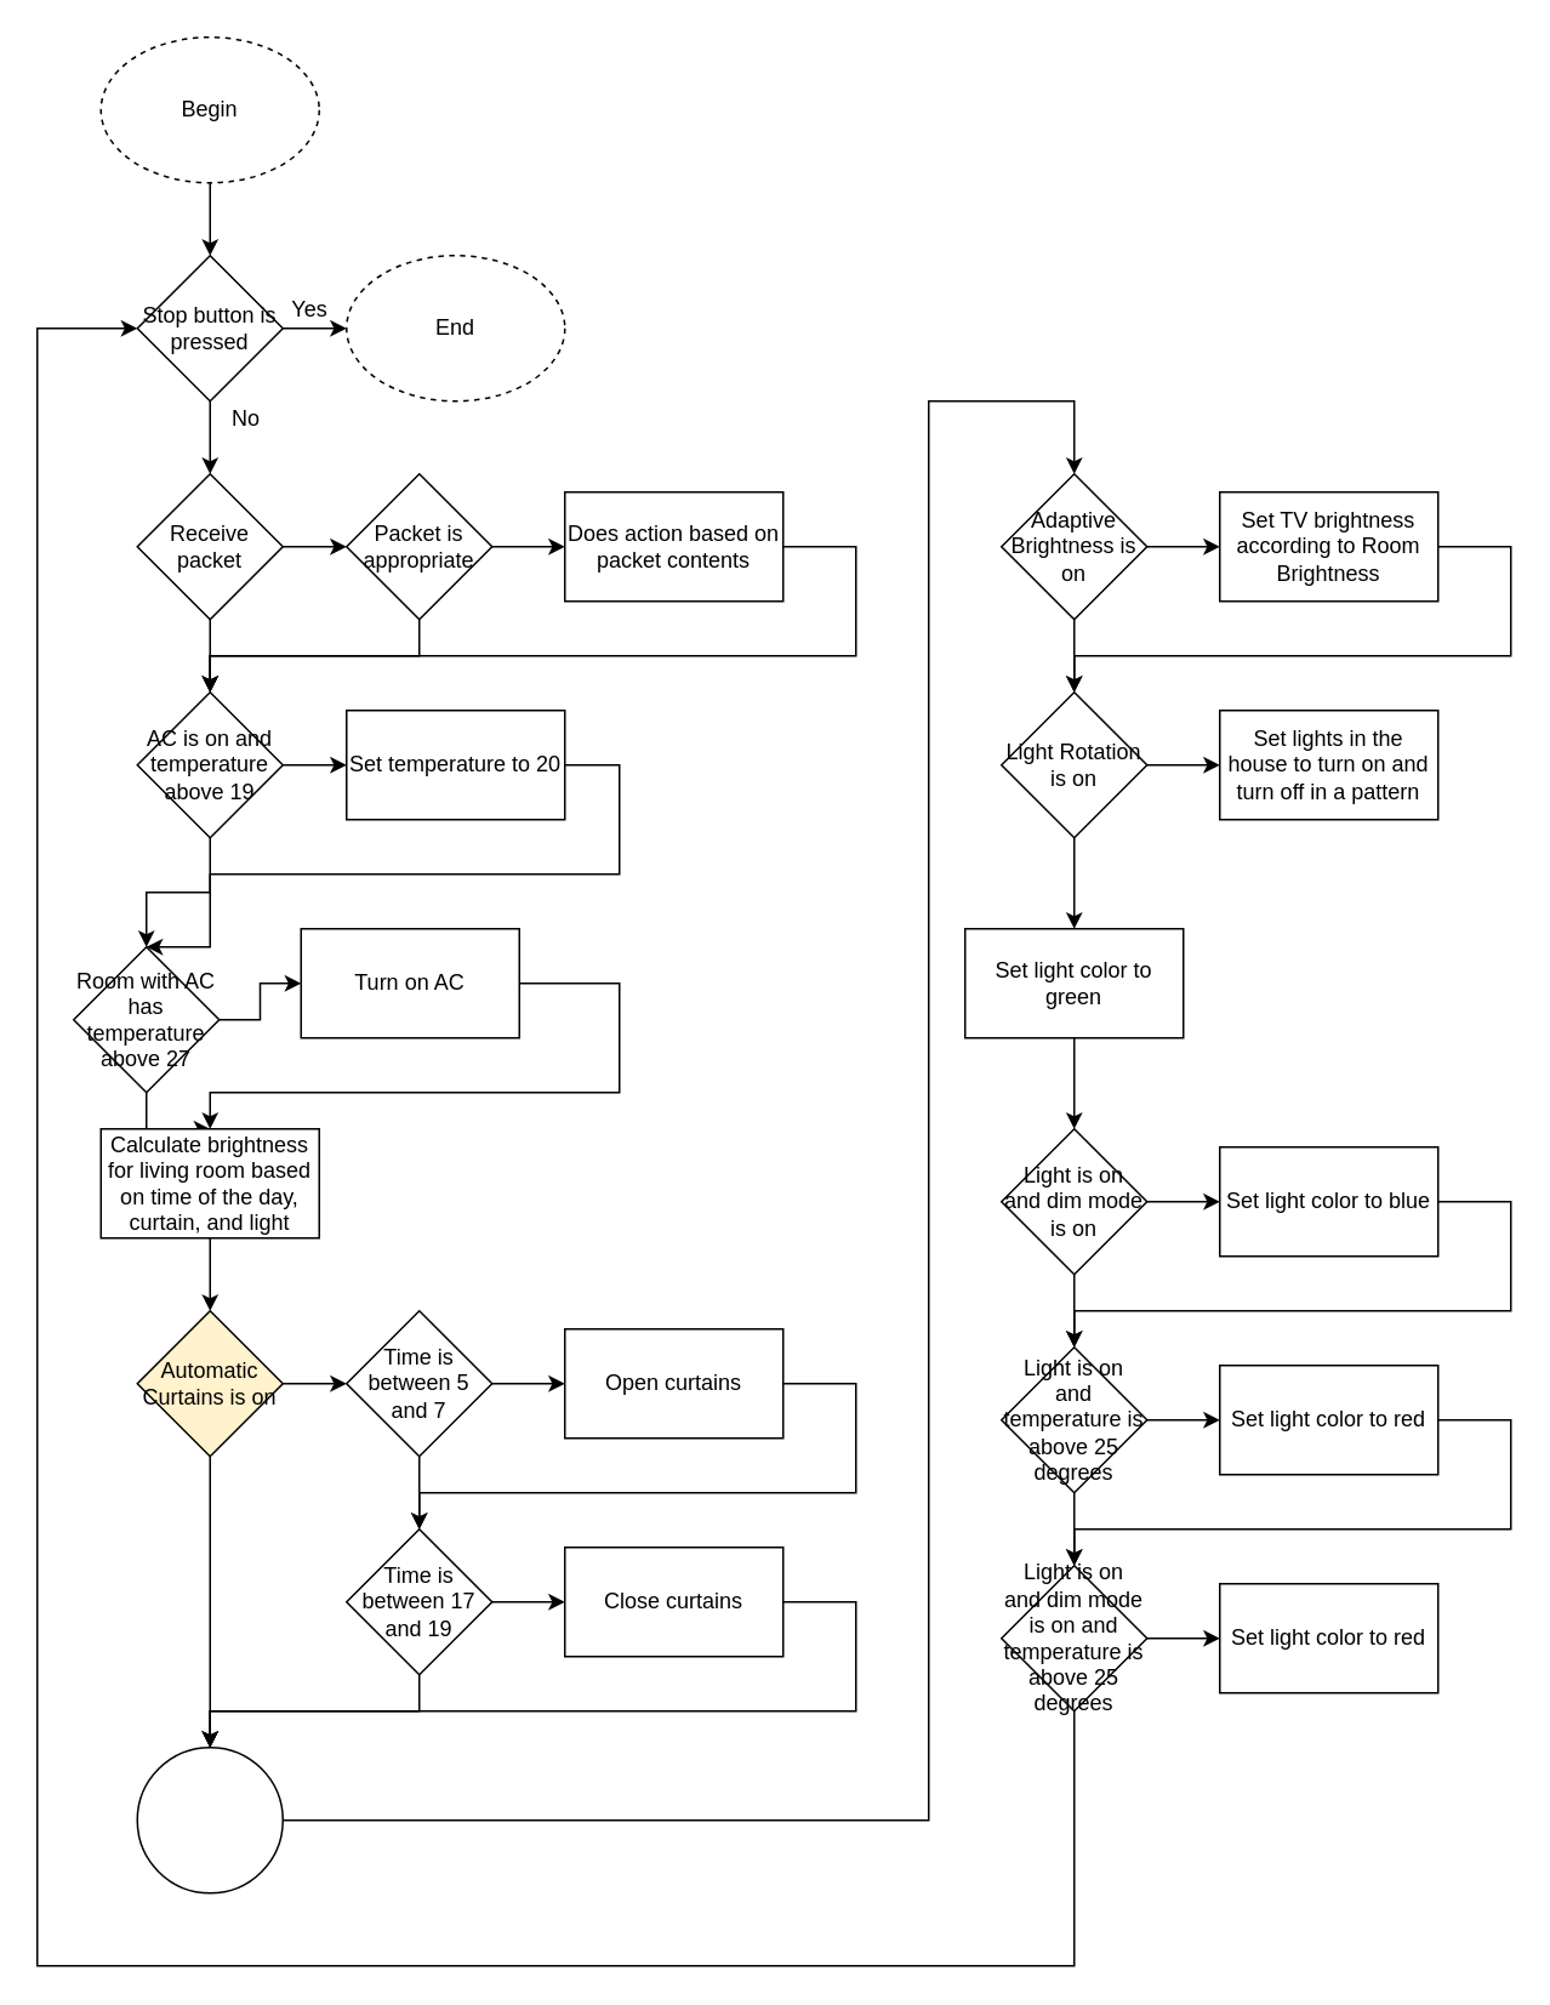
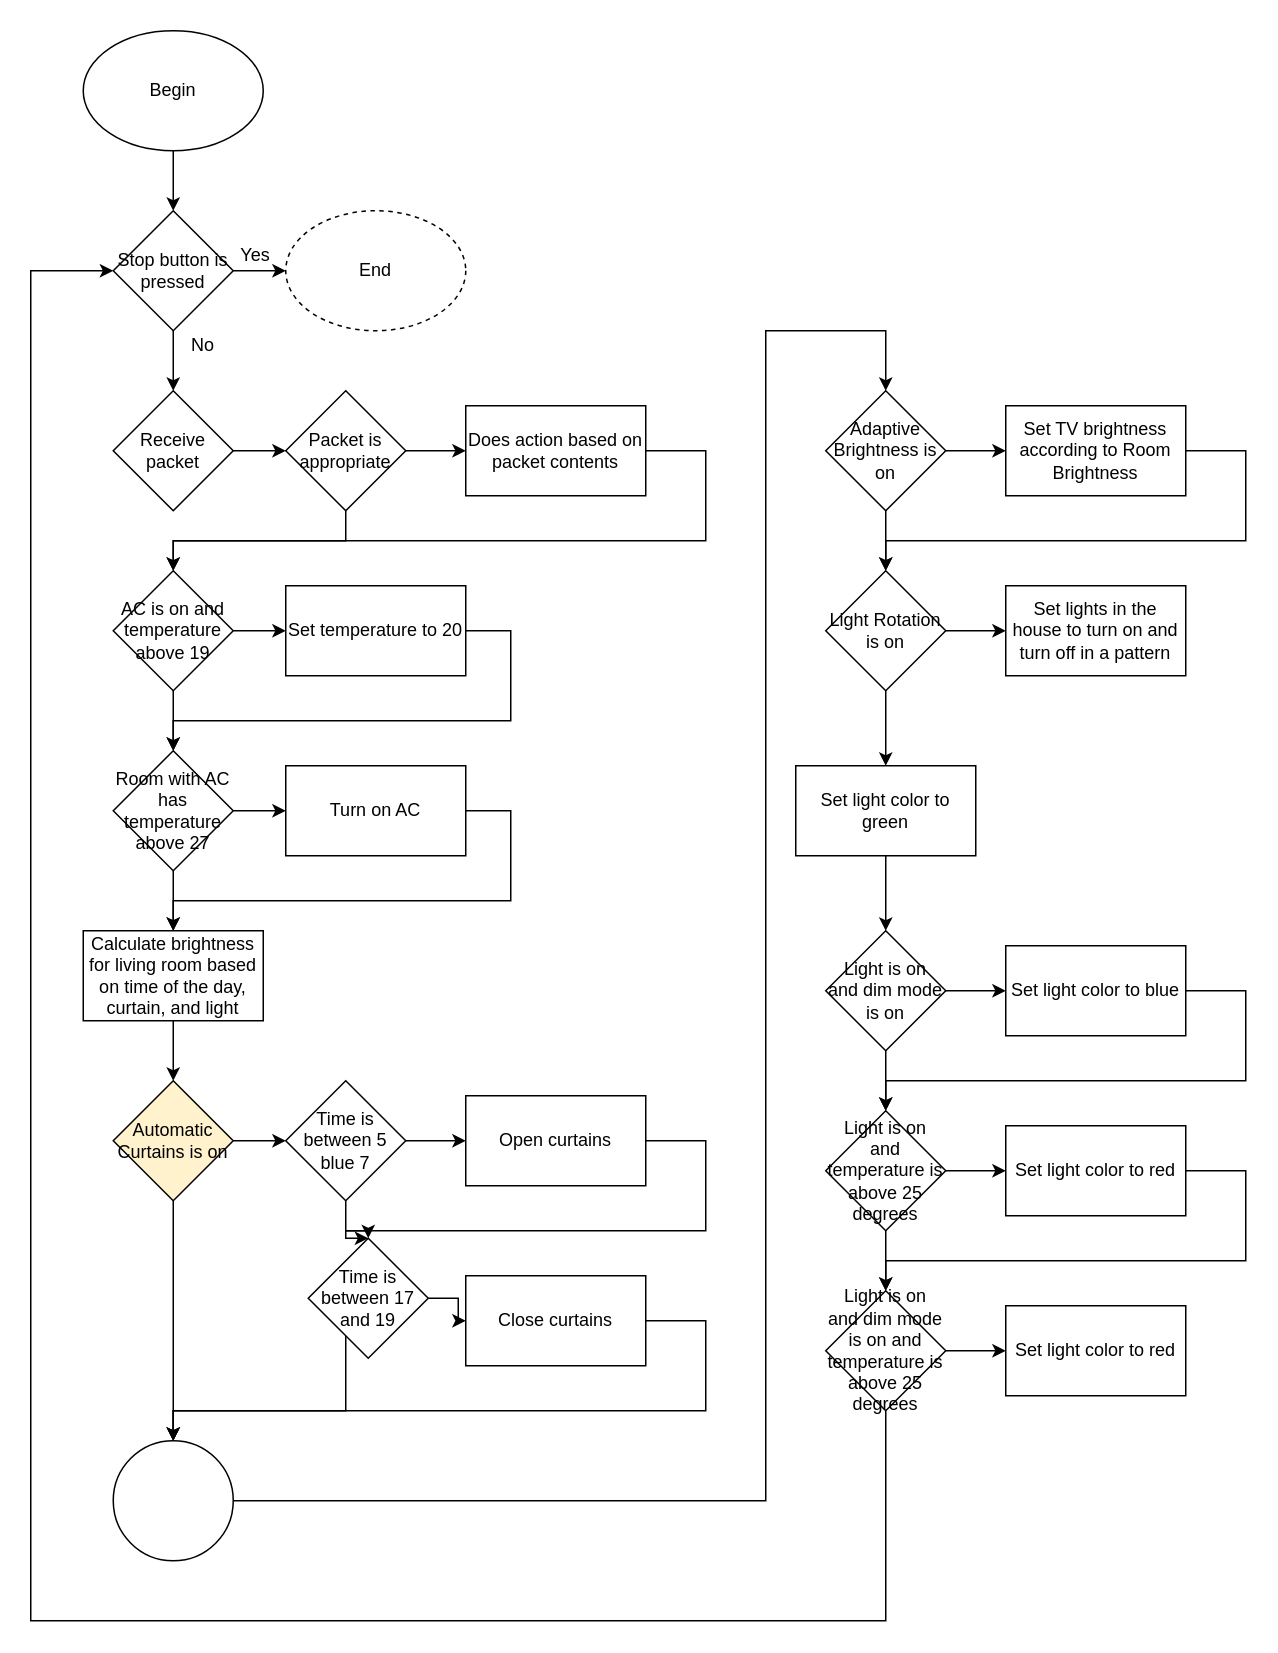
- <mxCell id="3" value="Begin" style="ellipse;whiteSpace=wrap;html=1;dashed=1;" vertex="1" parent="1"><mxGeometry x="55" y="20" width="120" height="80" as="geometry" /></mxCell>
+ <mxCell id="3" value="Begin" style="ellipse;whiteSpace=wrap;html=1;" vertex="1" parent="1"><mxGeometry x="55" y="20" width="120" height="80" as="geometry" /></mxCell>
- <mxCell id="8" value="" style="edgeStyle=orthogonalEdgeStyle;rounded=0;orthogonalLoop=1;jettySize=auto;html=1;" edge="1" parent="1" source="9" target="17"><mxGeometry relative="1" as="geometry" /></mxCell>
- <mxCell id="24" value="Turn on AC" style="rounded=0;whiteSpace=wrap;html=1;" vertex="1" parent="1"><mxGeometry x="165" y="510" width="120" height="60" as="geometry" /></mxCell>
+ <mxCell id="24" value="Turn on AC" style="rounded=0;whiteSpace=wrap;html=1;" vertex="1" parent="1"><mxGeometry x="190" y="510" width="120" height="60" as="geometry" /></mxCell>
- <mxCell id="22" value="Room with AC has temperature above 27" style="rhombus;whiteSpace=wrap;html=1;" vertex="1" parent="1"><mxGeometry x="40" y="520" width="80" height="80" as="geometry" /></mxCell>
+ <mxCell id="22" value="Room with AC has temperature above 27" style="rhombus;whiteSpace=wrap;html=1;" vertex="1" parent="1"><mxGeometry x="75" y="500" width="80" height="80" as="geometry" /></mxCell>
- <mxCell id="32" value="Time is between 5 and 7" style="rhombus;whiteSpace=wrap;html=1;" vertex="1" parent="1"><mxGeometry x="190" y="720" width="80" height="80" as="geometry" /></mxCell>
+ <mxCell id="32" value="Time is between 5 blue 7" style="rhombus;whiteSpace=wrap;html=1;" vertex="1" parent="1"><mxGeometry x="190" y="720" width="80" height="80" as="geometry" /></mxCell>
- <mxCell id="35" value="Time is between 17 and 19" style="rhombus;whiteSpace=wrap;html=1;" vertex="1" parent="1"><mxGeometry x="190" y="840" width="80" height="80" as="geometry" /></mxCell>
+ <mxCell id="35" value="Time is between 17 and 19" style="rhombus;whiteSpace=wrap;html=1;" vertex="1" parent="1"><mxGeometry x="205" y="825" width="80" height="80" as="geometry" /></mxCell>
